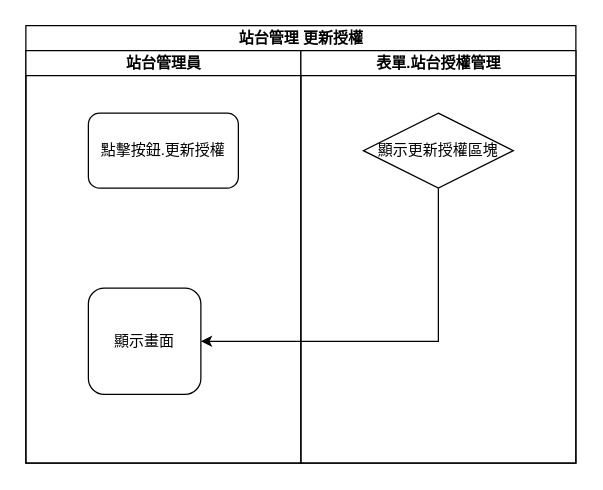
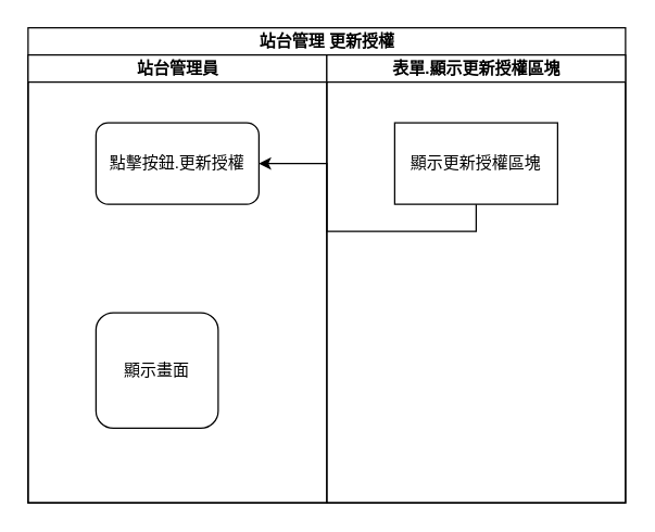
- <mxCell id="6" value="表單.站台授權管理" style="swimlane;startSize=20;html=1;" vertex="1" parent="2"><mxGeometry x="220" y="20" width="220" height="330" as="geometry" /></mxCell>
+ <mxCell id="6" value="表單.顯示更新授權區塊" style="swimlane;startSize=20;html=1;" vertex="1" parent="2"><mxGeometry x="220" y="20" width="220" height="330" as="geometry" /></mxCell>
- <mxCell id="7" value="顯示更新授權區塊" style="rhombus;whiteSpace=wrap;html=1;" vertex="1" parent="6"><mxGeometry x="50.0" y="50" width="120" height="60" as="geometry" /></mxCell>
+ <mxCell id="7" value="顯示更新授權區塊" style="rounded=0;whiteSpace=wrap;html=1;" vertex="1" parent="6"><mxGeometry x="50.0" y="50" width="120" height="60" as="geometry" /></mxCell>
- <mxCell id="8" style="edgeStyle=orthogonalEdgeStyle;rounded=0;orthogonalLoop=1;jettySize=auto;html=1;entryX=1;entryY=0.5;entryDx=0;entryDy=0;exitX=0.5;exitY=1;exitDx=0;exitDy=0;" edge="1" parent="2" source="7" target="5"><mxGeometry relative="1" as="geometry" /></mxCell>
+ <mxCell id="8" style="edgeStyle=orthogonalEdgeStyle;rounded=0;orthogonalLoop=1;jettySize=auto;html=1;exitX=0.5;exitY=1;exitDx=0;exitDy=0;" edge="1" parent="2" source="7" target="4"><mxGeometry relative="1" as="geometry" /></mxCell>
